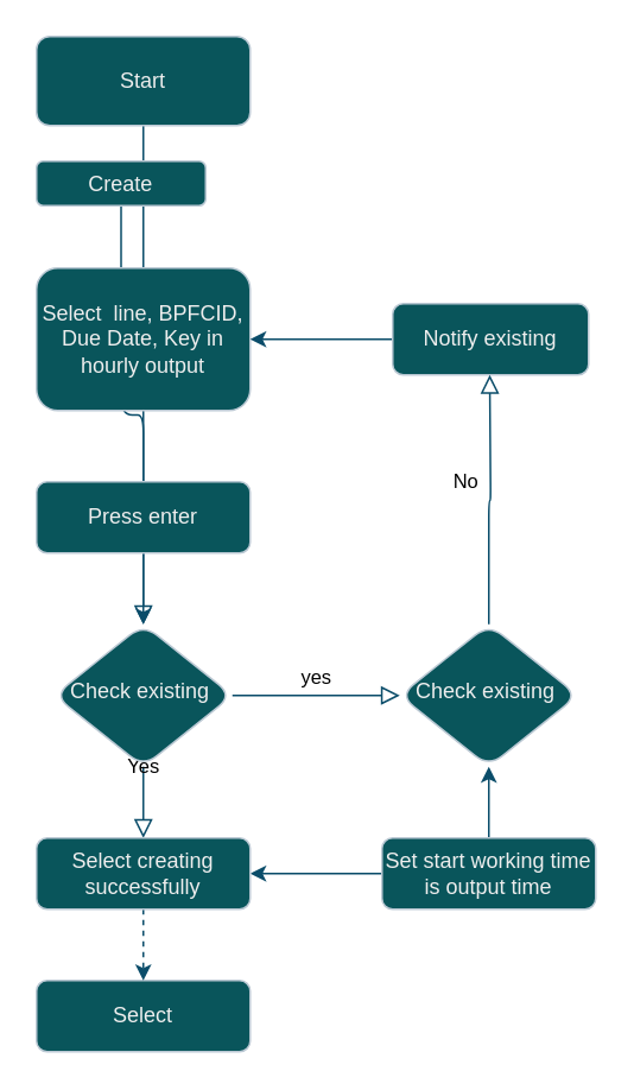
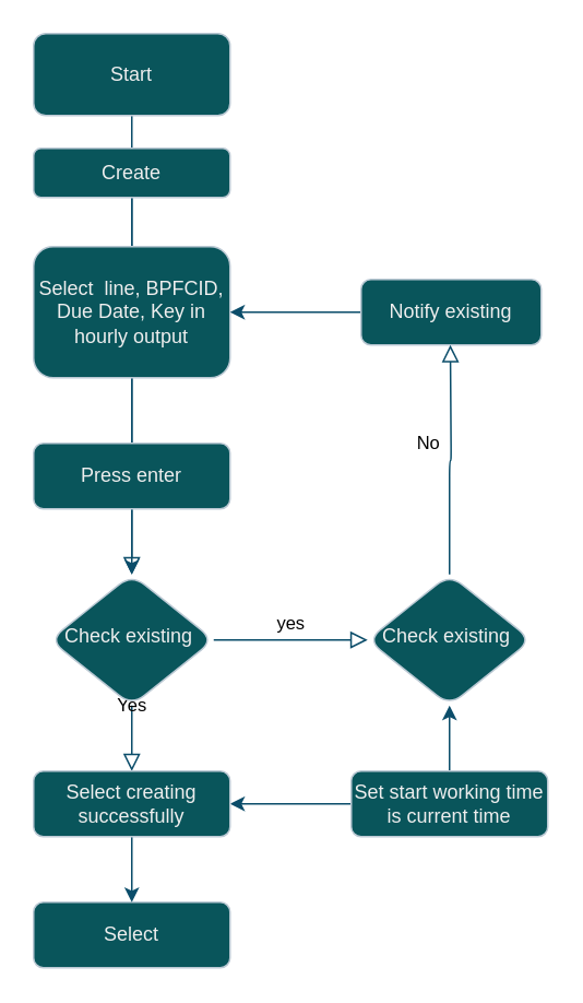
- <mxCell id="9" value="Create" style="whiteSpace=wrap;html=1;fillColor=#09555B;strokeColor=#BAC8D3;fontColor=#EEEEEE;rounded=1;" vertex="1" parent="1"><mxGeometry x="20" y="90" width="95" height="25" as="geometry" /></mxCell>
+ <mxCell id="9" value="Create" style="whiteSpace=wrap;html=1;fillColor=#09555B;strokeColor=#BAC8D3;fontColor=#EEEEEE;rounded=1;" vertex="1" parent="1"><mxGeometry x="20" y="90" width="120" height="30" as="geometry" /></mxCell>
- <mxCell id="18" value="Set start working time is output time" style="whiteSpace=wrap;html=1;fillColor=#09555B;strokeColor=#BAC8D3;fontColor=#EEEEEE;rounded=1;" vertex="1" parent="1"><mxGeometry x="214" y="470" width="120" height="40" as="geometry" /></mxCell>
+ <mxCell id="18" value="Set start working time is current time" style="whiteSpace=wrap;html=1;fillColor=#09555B;strokeColor=#BAC8D3;fontColor=#EEEEEE;rounded=1;" vertex="1" parent="1"><mxGeometry x="214" y="470" width="120" height="40" as="geometry" /></mxCell>
- <mxCell id="19" value="" style="edgeStyle=orthogonalEdgeStyle;orthogonalLoop=1;jettySize=auto;html=1;strokeColor=#0B4D6A;dashed=1;" edge="1" parent="1" source="20" target="7"><mxGeometry relative="1" as="geometry" /></mxCell>
+ <mxCell id="19" value="" style="edgeStyle=orthogonalEdgeStyle;orthogonalLoop=1;jettySize=auto;html=1;strokeColor=#0B4D6A;" edge="1" parent="1" source="20" target="7"><mxGeometry relative="1" as="geometry" /></mxCell>
